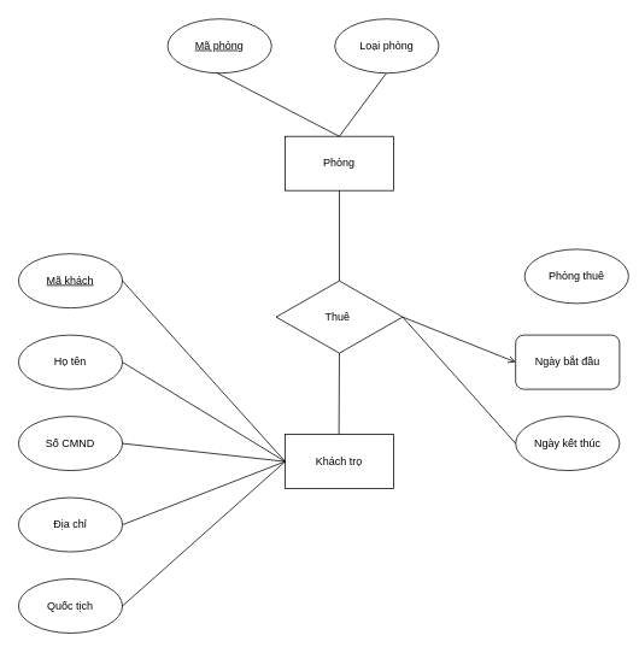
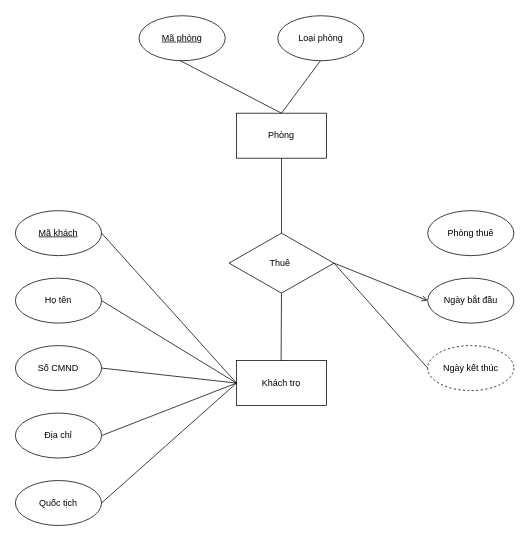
- <mxCell id="23" value="Phòng thuê" style="ellipse;whiteSpace=wrap;html=1;" parent="1" vertex="1"><mxGeometry x="580" y="275" width="115" height="60" as="geometry" /></mxCell>
+ <mxCell id="23" value="Phòng thuê" style="ellipse;whiteSpace=wrap;html=1;" parent="1" vertex="1"><mxGeometry x="570" y="280" width="115" height="60" as="geometry" /></mxCell>
- <mxCell id="22" value="Ngày bắt đầu" style="whiteSpace=wrap;html=1;rounded=1;" parent="1" vertex="1"><mxGeometry x="570" y="370" width="115" height="60" as="geometry" /></mxCell>
+ <mxCell id="22" value="Ngày bắt đầu" style="ellipse;whiteSpace=wrap;html=1;" parent="1" vertex="1"><mxGeometry x="570" y="370" width="115" height="60" as="geometry" /></mxCell>
- <mxCell id="21" value="Ngày kết thúc" style="ellipse;whiteSpace=wrap;html=1;" parent="1" vertex="1"><mxGeometry x="570" y="460" width="115" height="60" as="geometry" /></mxCell>
+ <mxCell id="21" value="Ngày kết thúc" style="ellipse;whiteSpace=wrap;html=1;dashed=1;" parent="1" vertex="1"><mxGeometry x="570" y="460" width="115" height="60" as="geometry" /></mxCell>
